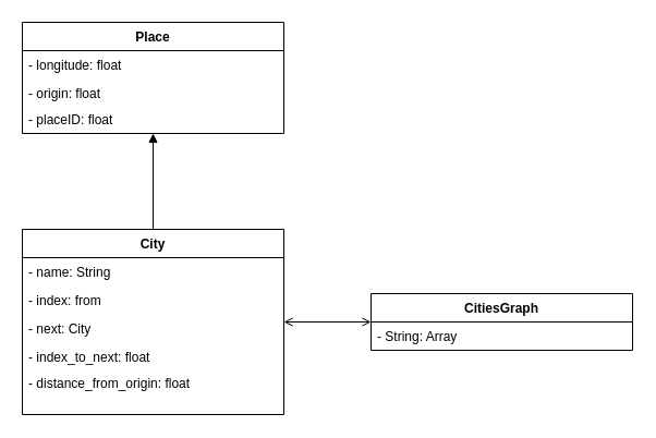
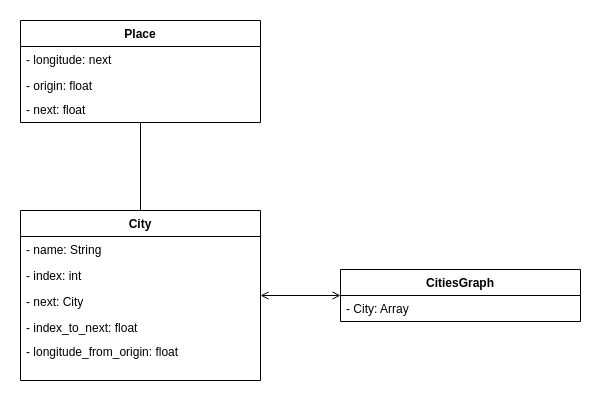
- <mxCell id="3" value="- longitude: float" style="text;strokeColor=none;fillColor=none;align=left;verticalAlign=top;spacingLeft=4;spacingRight=4;overflow=hidden;rotatable=0;points=[[0,0.5],[1,0.5]];portConstraint=eastwest;" vertex="1" parent="2"><mxGeometry y="26" width="240" height="26" as="geometry" /></mxCell>
+ <mxCell id="3" value="- longitude: next" style="text;strokeColor=none;fillColor=none;align=left;verticalAlign=top;spacingLeft=4;spacingRight=4;overflow=hidden;rotatable=0;points=[[0,0.5],[1,0.5]];portConstraint=eastwest;" vertex="1" parent="2"><mxGeometry y="26" width="240" height="26" as="geometry" /></mxCell>
- <mxCell id="5" value="- placeID: float " style="text;strokeColor=none;fillColor=none;align=left;verticalAlign=top;spacingLeft=4;spacingRight=4;overflow=hidden;rotatable=0;points=[[0,0.5],[1,0.5]];portConstraint=eastwest;" vertex="1" parent="2"><mxGeometry y="76" width="240" height="26" as="geometry" /></mxCell>
+ <mxCell id="5" value="- next: float " style="text;strokeColor=none;fillColor=none;align=left;verticalAlign=top;spacingLeft=4;spacingRight=4;overflow=hidden;rotatable=0;points=[[0,0.5],[1,0.5]];portConstraint=eastwest;" vertex="1" parent="2"><mxGeometry y="76" width="240" height="26" as="geometry" /></mxCell>
- <mxCell id="6" style="edgeStyle=orthogonalEdgeStyle;rounded=0;orthogonalLoop=1;jettySize=auto;html=1;endArrow=block;endFill=1;" edge="1" parent="1" source="7" target="2"><mxGeometry relative="1" as="geometry"><mxPoint x="140" y="130" as="targetPoint" /></mxGeometry></mxCell>
+ <mxCell id="6" style="edgeStyle=orthogonalEdgeStyle;rounded=0;orthogonalLoop=1;jettySize=auto;html=1;endArrow=none;endFill=1;" edge="1" parent="1" source="7" target="2"><mxGeometry relative="1" as="geometry"><mxPoint x="140" y="130" as="targetPoint" /></mxGeometry></mxCell>
- <mxCell id="9" value="- index: from" style="text;strokeColor=none;fillColor=none;align=left;verticalAlign=top;spacingLeft=4;spacingRight=4;overflow=hidden;rotatable=0;points=[[0,0.5],[1,0.5]];portConstraint=eastwest;" vertex="1" parent="7"><mxGeometry y="52" width="240" height="26" as="geometry" /></mxCell>
+ <mxCell id="9" value="- index: int" style="text;strokeColor=none;fillColor=none;align=left;verticalAlign=top;spacingLeft=4;spacingRight=4;overflow=hidden;rotatable=0;points=[[0,0.5],[1,0.5]];portConstraint=eastwest;" vertex="1" parent="7"><mxGeometry y="52" width="240" height="26" as="geometry" /></mxCell>
- <mxCell id="15" value="- String: Array" style="text;strokeColor=none;fillColor=none;align=left;verticalAlign=top;spacingLeft=4;spacingRight=4;overflow=hidden;rotatable=0;points=[[0,0.5],[1,0.5]];portConstraint=eastwest;" vertex="1" parent="14"><mxGeometry y="26" width="240" height="26" as="geometry" /></mxCell>
+ <mxCell id="15" value="- City: Array" style="text;strokeColor=none;fillColor=none;align=left;verticalAlign=top;spacingLeft=4;spacingRight=4;overflow=hidden;rotatable=0;points=[[0,0.5],[1,0.5]];portConstraint=eastwest;" vertex="1" parent="14"><mxGeometry y="26" width="240" height="26" as="geometry" /></mxCell>
- <mxCell id="12" value="- distance_from_origin: float" style="text;strokeColor=none;fillColor=none;align=left;verticalAlign=top;spacingLeft=4;spacingRight=4;overflow=hidden;rotatable=0;points=[[0,0.5],[1,0.5]];portConstraint=eastwest;" vertex="1" parent="7"><mxGeometry y="128" width="240" height="42" as="geometry" /></mxCell>
+ <mxCell id="12" value="- longitude_from_origin: float" style="text;strokeColor=none;fillColor=none;align=left;verticalAlign=top;spacingLeft=4;spacingRight=4;overflow=hidden;rotatable=0;points=[[0,0.5],[1,0.5]];portConstraint=eastwest;" vertex="1" parent="7"><mxGeometry y="128" width="240" height="42" as="geometry" /></mxCell>
